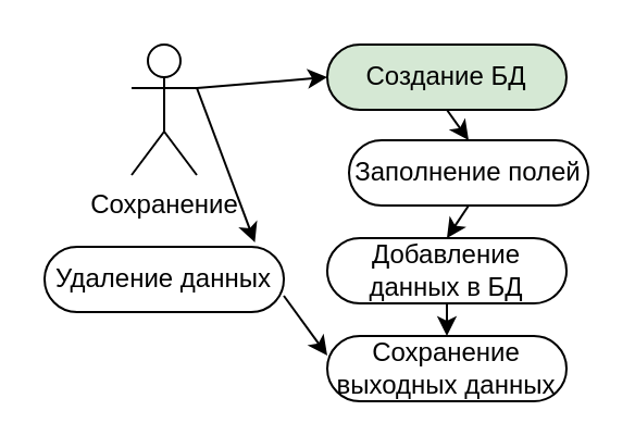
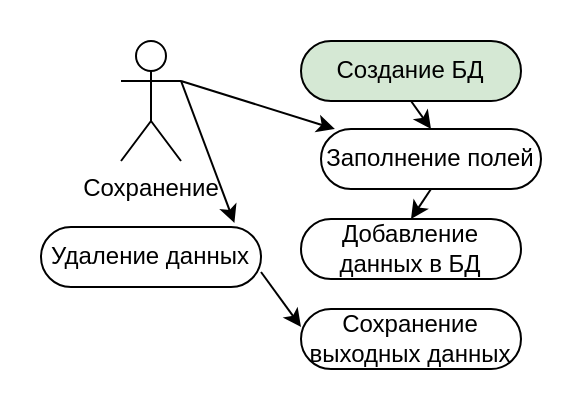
- <mxCell id="7" value="" style="endArrow=classic;html=1;entryX=0;entryY=0.5;entryDx=0;entryDy=0;exitX=1;exitY=0.333;exitDx=0;exitDy=0;exitPerimeter=0;" parent="1" source="2" target="5" edge="1"><mxGeometry width="50" height="50" relative="1" as="geometry"><mxPoint x="180" y="113" as="sourcePoint" /><mxPoint x="230" y="63" as="targetPoint" /></mxGeometry></mxCell>
+ <mxCell id="7" value="" style="endArrow=classic;html=1;exitX=1;exitY=0.333;exitDx=0;exitDy=0;exitPerimeter=0;" parent="1" source="2" target="3" edge="1"><mxGeometry width="50" height="50" relative="1" as="geometry"><mxPoint x="180" y="113" as="sourcePoint" /><mxPoint x="230" y="63" as="targetPoint" /></mxGeometry></mxCell>
- <mxCell id="10" value="" style="endArrow=classic;html=1;exitX=0.5;exitY=1;exitDx=0;exitDy=0;entryX=0.5;entryY=0;entryDx=0;entryDy=0;" parent="1" edge="1" target="6" source="4"><mxGeometry width="50" height="50" relative="1" as="geometry"><mxPoint x="110" y="113" as="sourcePoint" /><mxPoint x="205" y="153" as="targetPoint" /></mxGeometry></mxCell>
